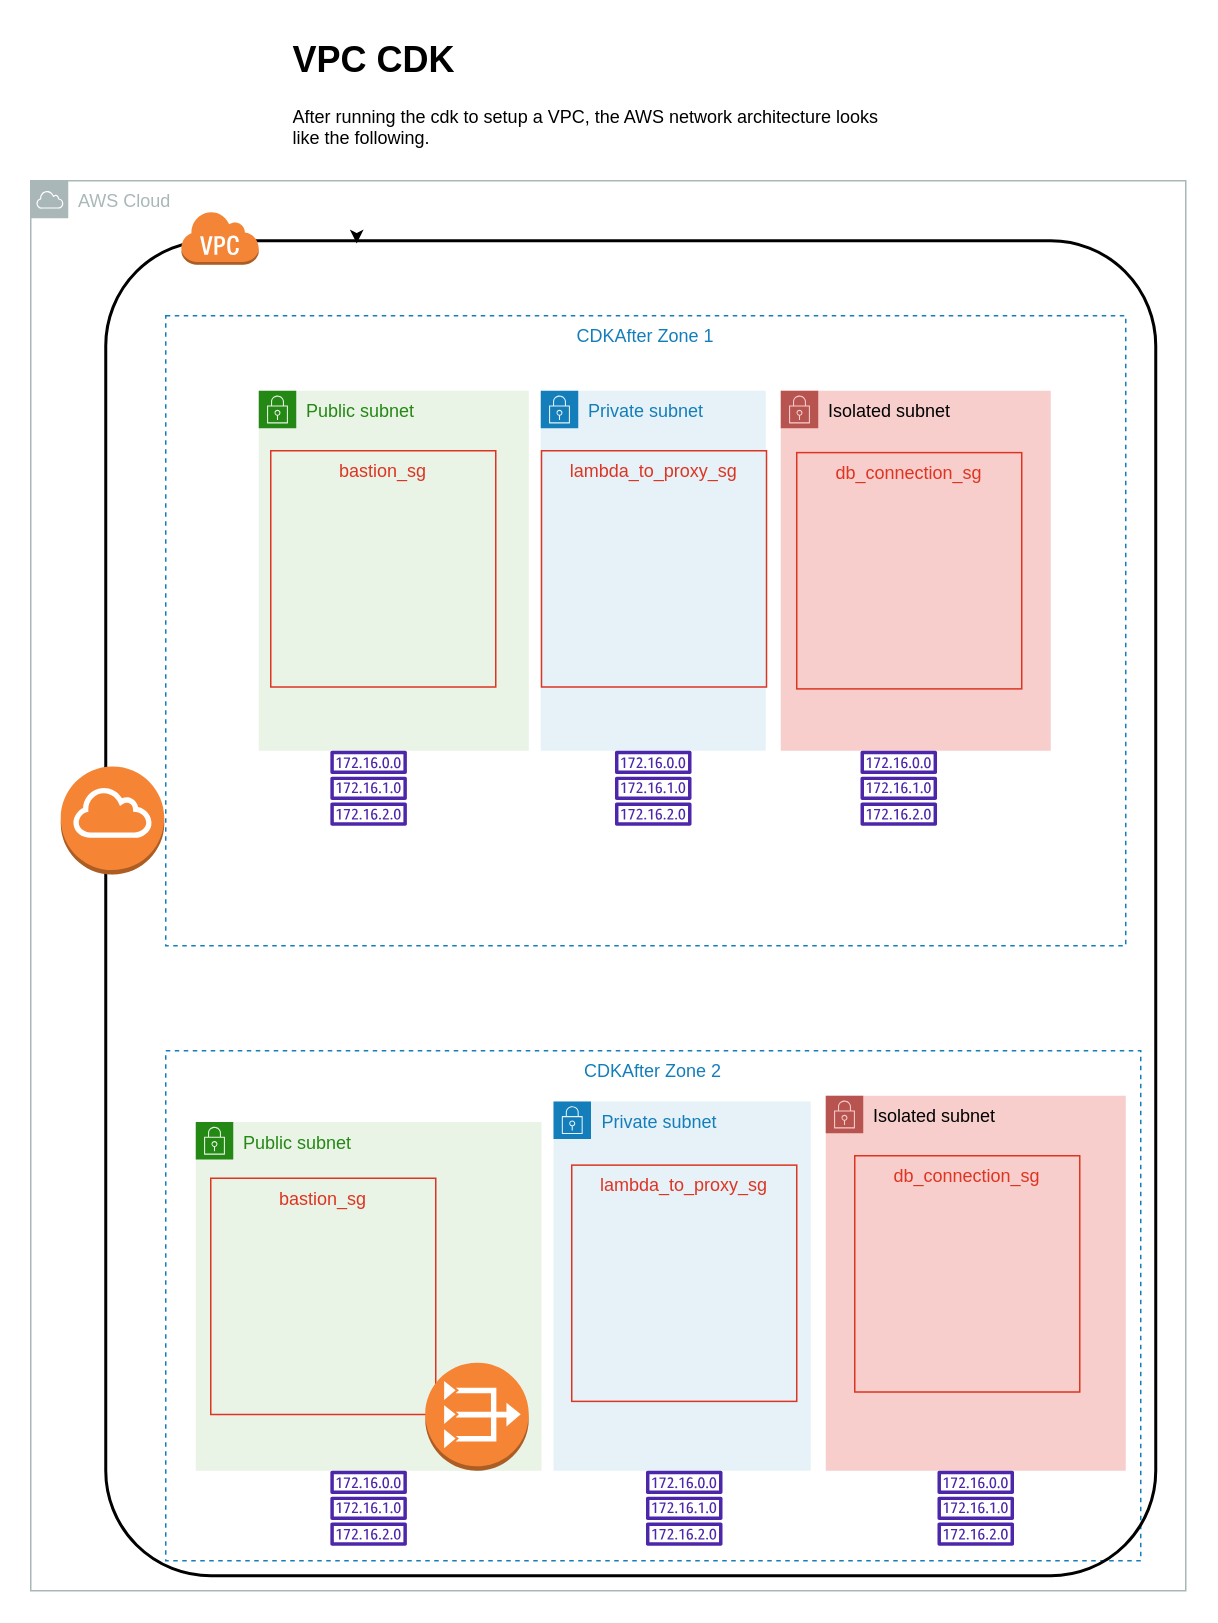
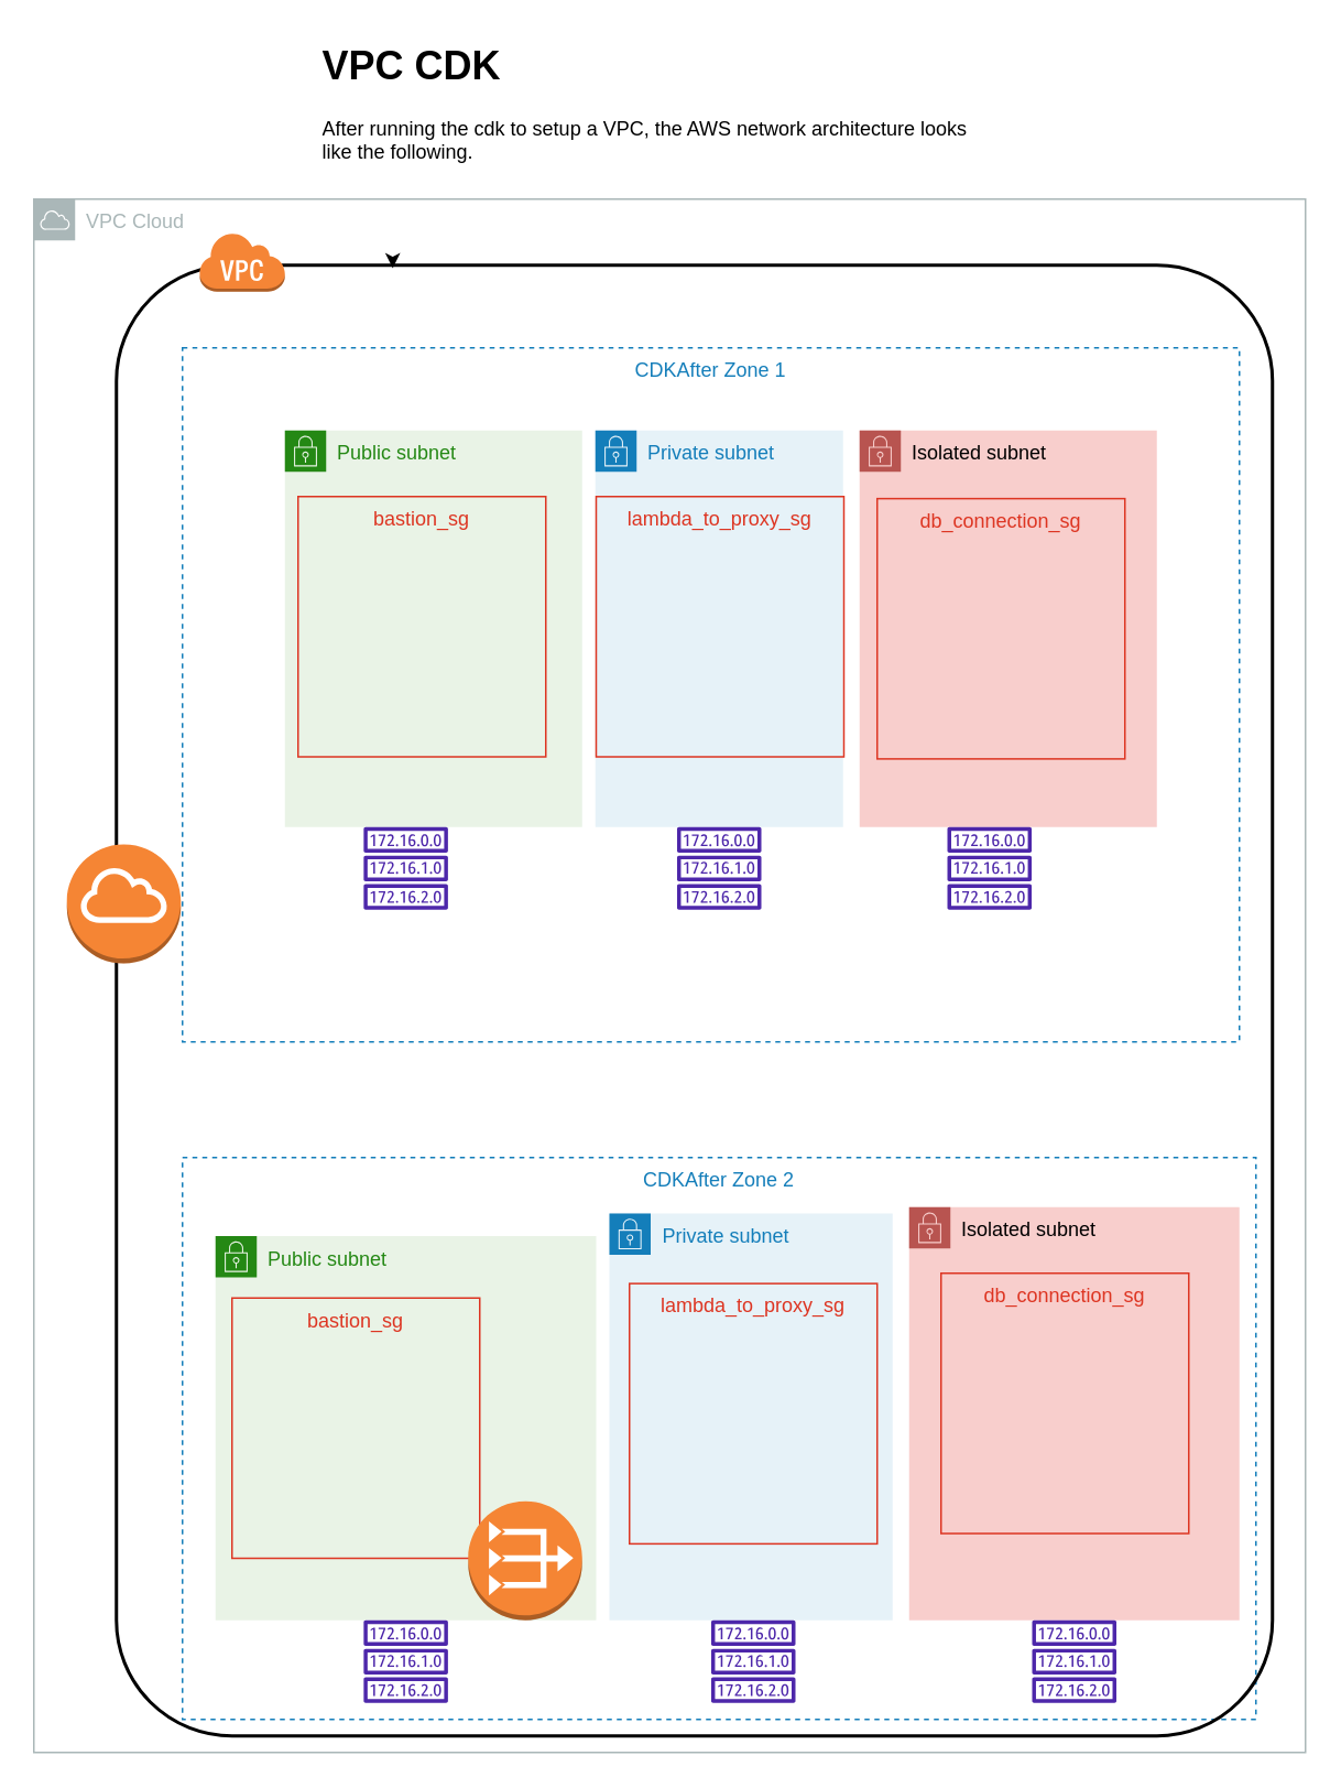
- <mxCell id="4" value="AWS Cloud" style="sketch=0;outlineConnect=0;gradientColor=none;html=1;whiteSpace=wrap;fontSize=12;fontStyle=0;shape=mxgraph.aws4.group;grIcon=mxgraph.aws4.group_aws_cloud;strokeColor=#AAB7B8;fillColor=none;verticalAlign=top;align=left;spacingLeft=30;fontColor=#AAB7B8;dashed=0;" parent="1" vertex="1"><mxGeometry x="20" y="120" width="770" height="940" as="geometry" /></mxCell>
+ <mxCell id="4" value="VPC Cloud" style="sketch=0;outlineConnect=0;gradientColor=none;html=1;whiteSpace=wrap;fontSize=12;fontStyle=0;shape=mxgraph.aws4.group;grIcon=mxgraph.aws4.group_aws_cloud;strokeColor=#AAB7B8;fillColor=none;verticalAlign=top;align=left;spacingLeft=30;fontColor=#AAB7B8;dashed=0;" parent="1" vertex="1"><mxGeometry x="20" y="120" width="770" height="940" as="geometry" /></mxCell>
